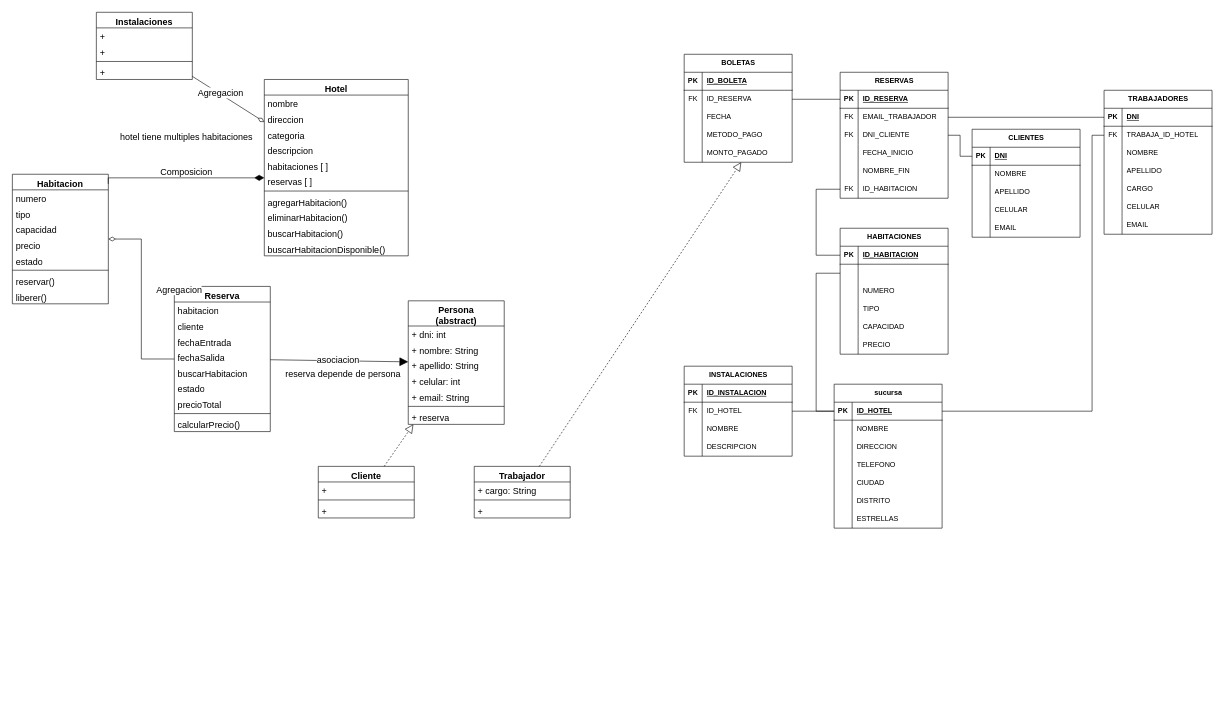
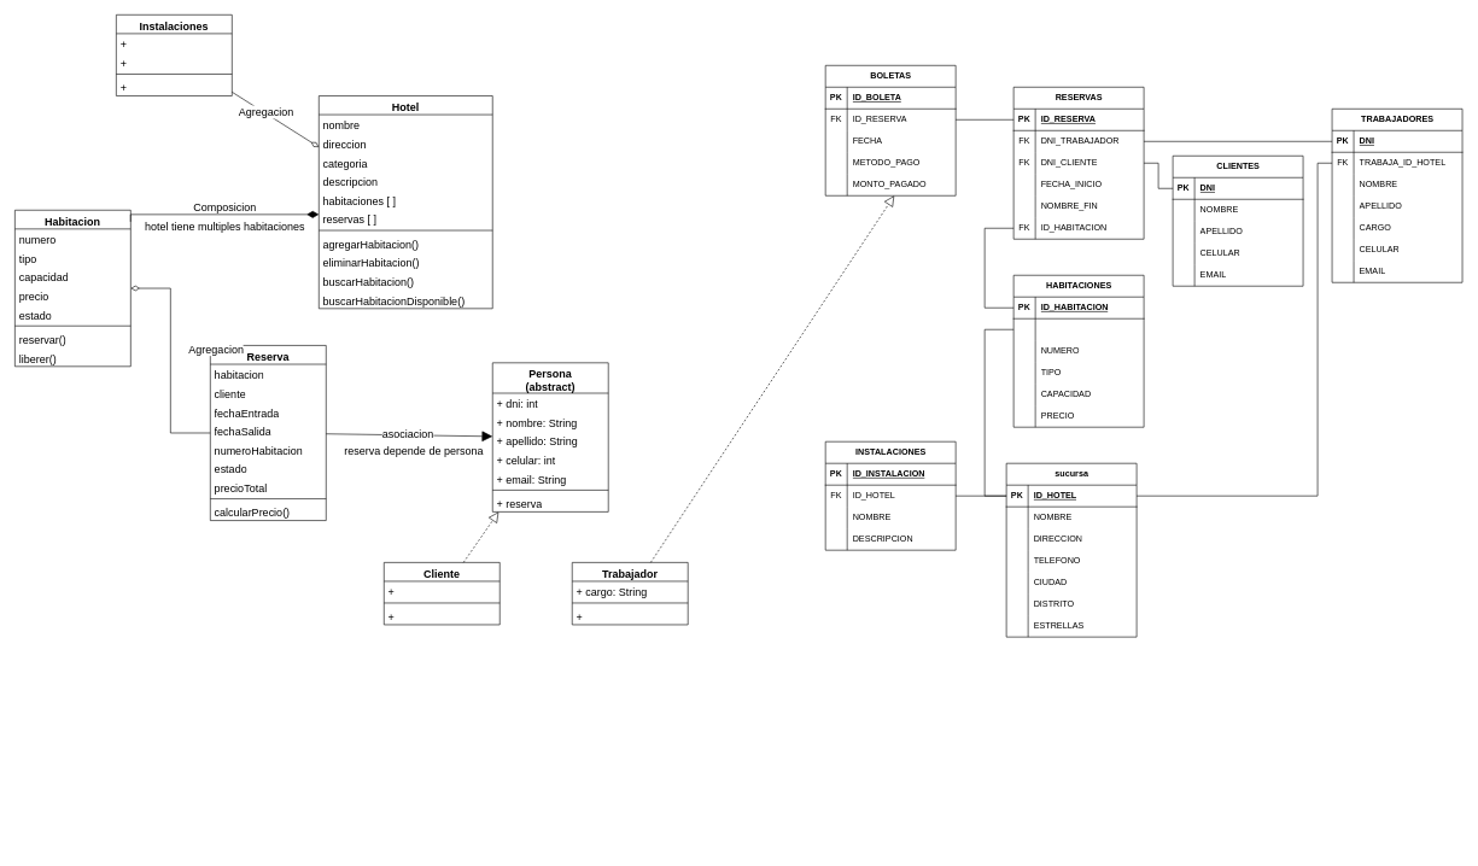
- <mxCell id="49" value="EMAIL_TRABAJADOR" style="shape=partialRectangle;connectable=0;fillColor=none;top=0;left=0;bottom=0;right=0;align=left;spacingLeft=6;overflow=hidden;whiteSpace=wrap;html=1;" parent="47" vertex="1"><mxGeometry x="30" width="150" height="30" as="geometry"><mxRectangle width="150" height="30" as="alternateBounds" /></mxGeometry></mxCell>
+ <mxCell id="49" value="DNI_TRABAJADOR" style="shape=partialRectangle;connectable=0;fillColor=none;top=0;left=0;bottom=0;right=0;align=left;spacingLeft=6;overflow=hidden;whiteSpace=wrap;html=1;" parent="47" vertex="1"><mxGeometry x="30" width="150" height="30" as="geometry"><mxRectangle width="150" height="30" as="alternateBounds" /></mxGeometry></mxCell>
- <mxCell id="188" value="hotel tiene multiples habitaciones" style="text;html=1;align=center;verticalAlign=middle;resizable=0;points=[];autosize=1;strokeColor=none;fillColor=none;fontSize=15;fontFamily=Helvetica;" parent="1" vertex="1"><mxGeometry x="190" y="213" width="240" height="30" as="geometry" /></mxCell>
+ <mxCell id="188" value="hotel tiene multiples habitaciones" style="text;html=1;align=center;verticalAlign=middle;resizable=0;points=[];autosize=1;strokeColor=none;fillColor=none;fontSize=15;fontFamily=Helvetica;" parent="1" vertex="1"><mxGeometry x="190" y="298" width="240" height="30" as="geometry" /></mxCell>
- <mxCell id="171" value="buscarHabitacion" style="text;strokeColor=none;fillColor=none;align=left;verticalAlign=top;spacingLeft=4;spacingRight=4;overflow=hidden;rotatable=0;points=[[0,0.5],[1,0.5]];portConstraint=eastwest;whiteSpace=wrap;html=1;fontSize=15;fontFamily=Helvetica;" parent="166" vertex="1"><mxGeometry y="130" width="160" height="26" as="geometry" /></mxCell>
+ <mxCell id="171" value="numeroHabitacion" style="text;strokeColor=none;fillColor=none;align=left;verticalAlign=top;spacingLeft=4;spacingRight=4;overflow=hidden;rotatable=0;points=[[0,0.5],[1,0.5]];portConstraint=eastwest;whiteSpace=wrap;html=1;fontSize=15;fontFamily=Helvetica;" parent="166" vertex="1"><mxGeometry y="130" width="160" height="26" as="geometry" /></mxCell>
